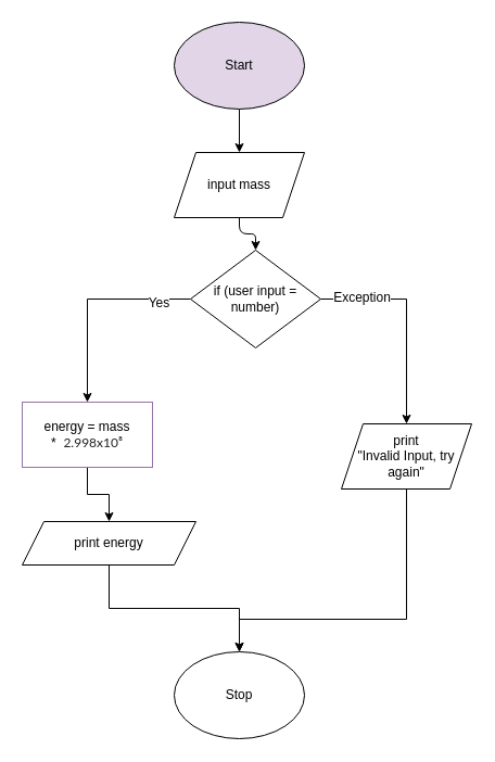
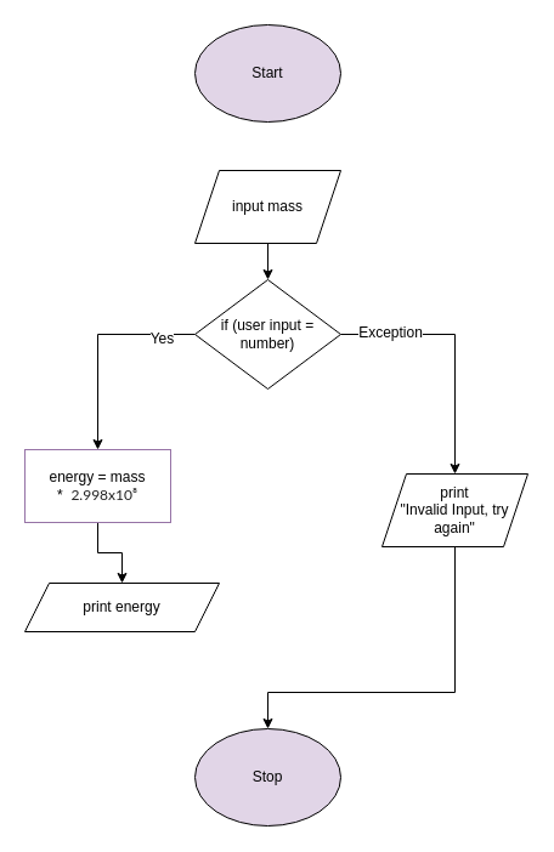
- <mxCell id="2" style="edgeStyle=orthogonalEdgeStyle;html=1;exitX=0.5;exitY=1;exitDx=0;exitDy=0;entryX=0.5;entryY=0;entryDx=0;entryDy=0;" parent="1" source="3" target="5" edge="1"><mxGeometry relative="1" as="geometry" /></mxCell>
- <mxCell id="12" value="if (user input = number)" style="rhombus;whiteSpace=wrap;html=1;fontSize=12;fillColor=#FFFFFF;strokeColor=#000000;" parent="1" vertex="1"><mxGeometry x="175" y="230" width="120" height="90" as="geometry" /></mxCell>
+ <mxCell id="12" value="if (user input = number)" style="rhombus;whiteSpace=wrap;html=1;fontSize=12;fillColor=#FFFFFF;strokeColor=#000000;" parent="1" vertex="1"><mxGeometry x="160" y="230" width="120" height="90" as="geometry" /></mxCell>
- <mxCell id="13" style="edgeStyle=orthogonalEdgeStyle;rounded=0;html=1;exitX=0.5;exitY=1;exitDx=0;exitDy=0;fontSize=12;" parent="1" source="14" target="15" edge="1"><mxGeometry relative="1" as="geometry" /></mxCell>
- <mxCell id="15" value="Stop" style="ellipse;whiteSpace=wrap;html=1;fontSize=12;fillColor=#FFFFFF;strokeColor=#000000;" parent="1" vertex="1"><mxGeometry x="160" y="600" width="120" height="80" as="geometry" /></mxCell>
+ <mxCell id="15" value="Stop" style="ellipse;whiteSpace=wrap;html=1;fontSize=12;fillColor=#e1d5e7;strokeColor=#000000;" parent="1" vertex="1"><mxGeometry x="160" y="600" width="120" height="80" as="geometry" /></mxCell>
